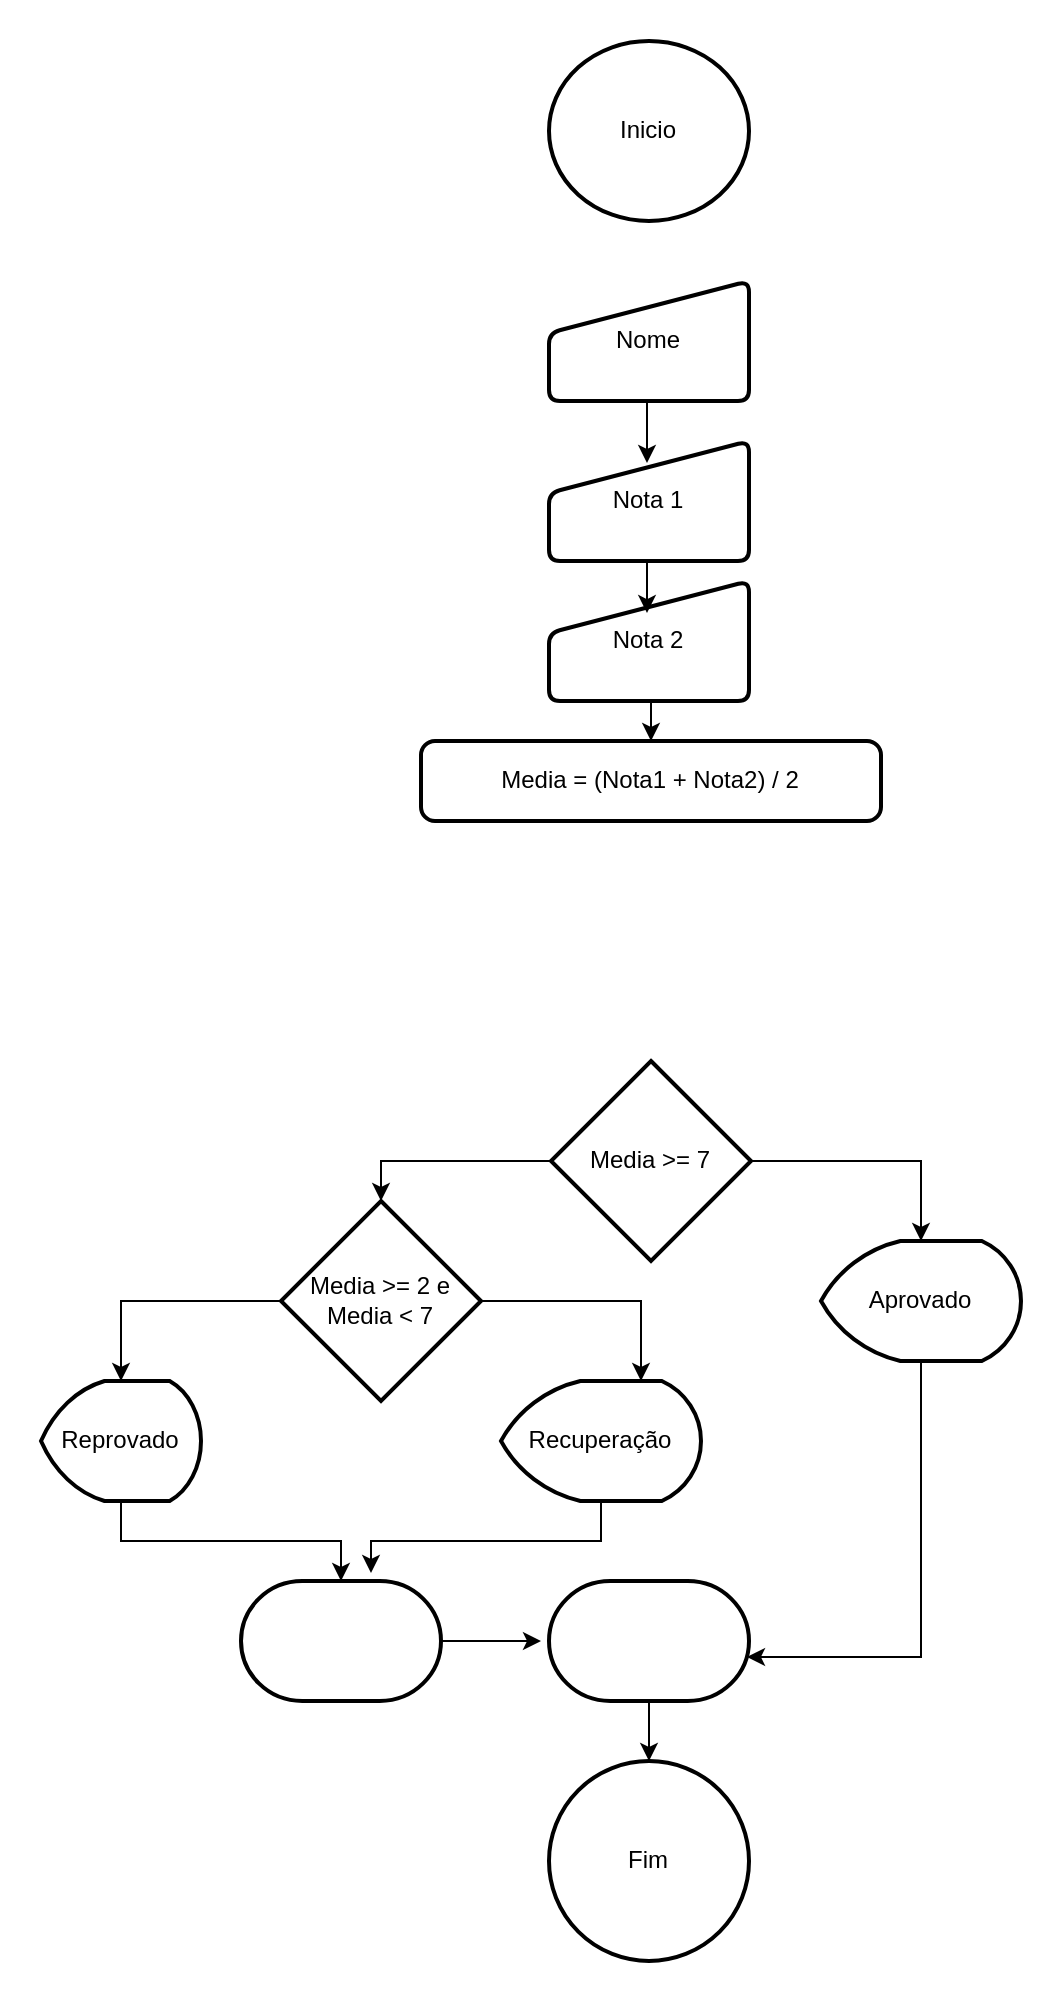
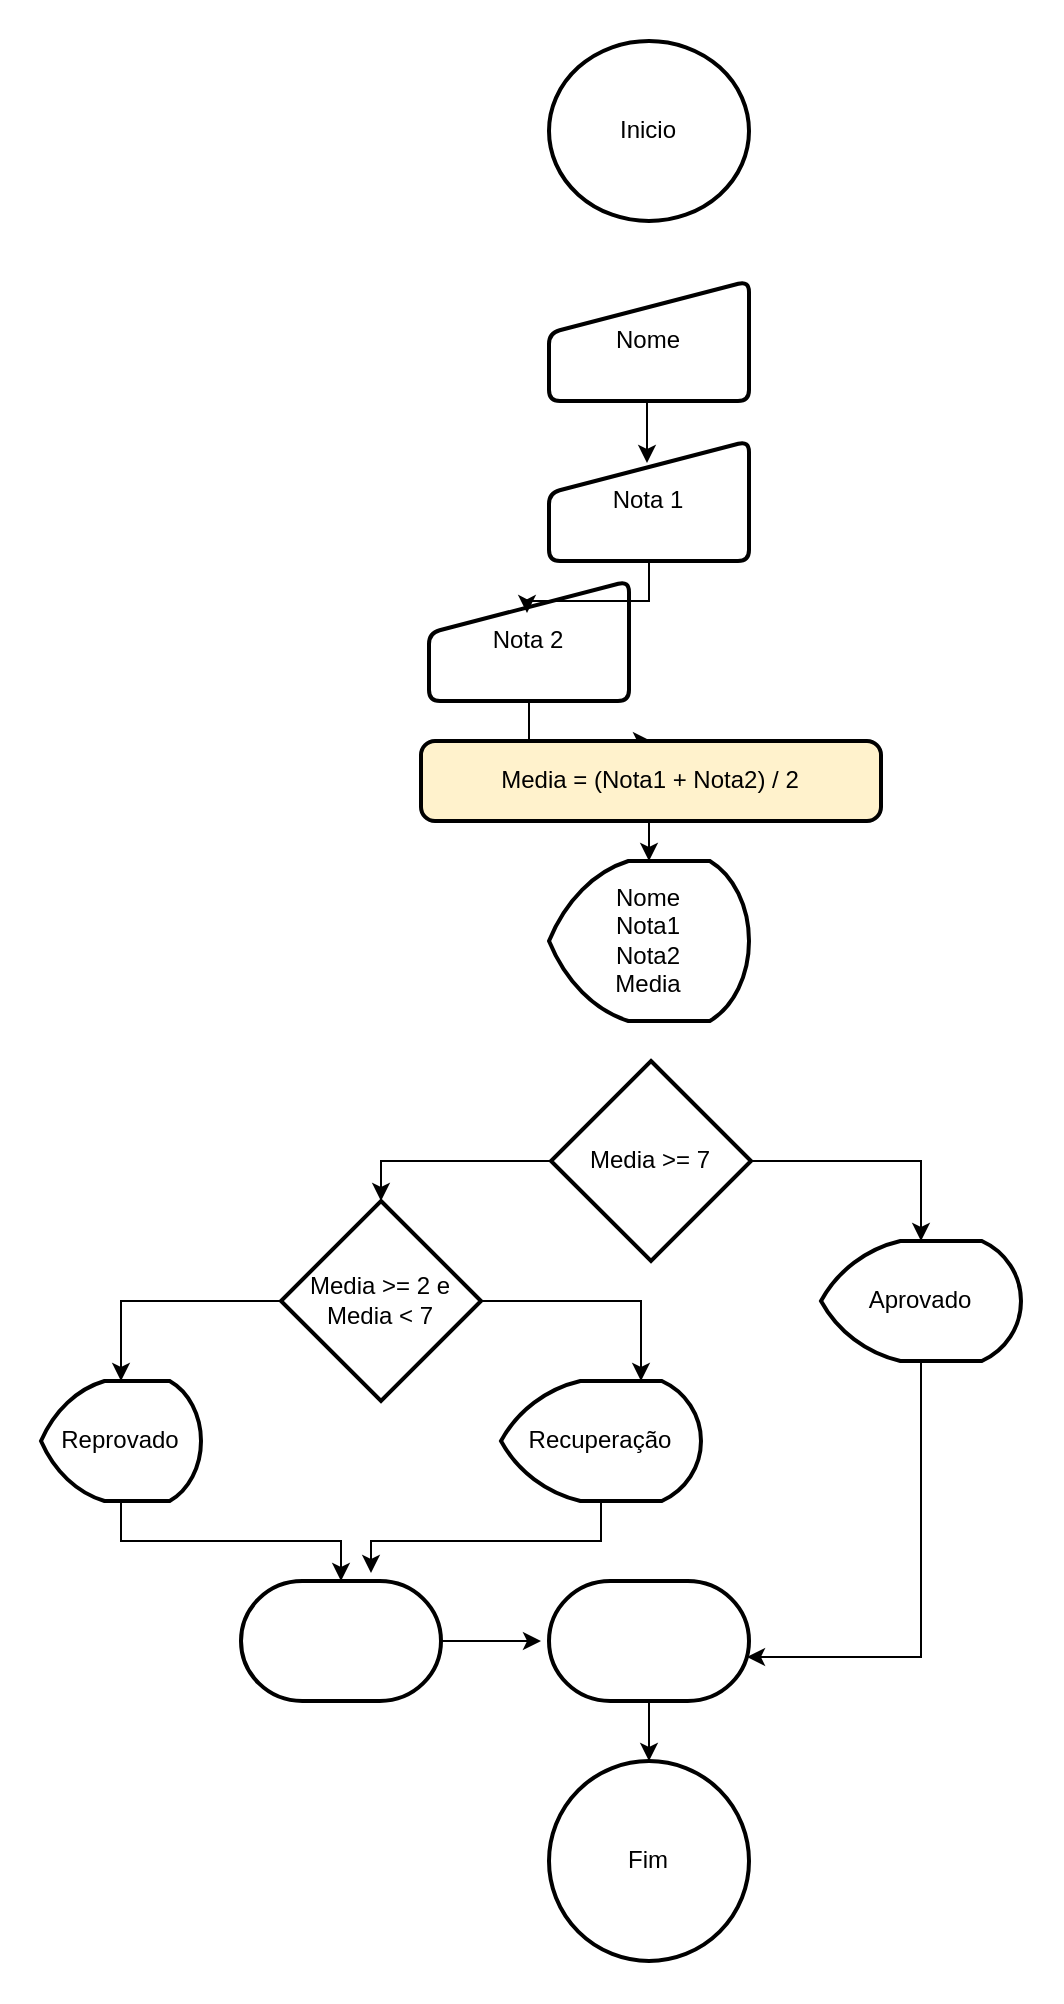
- <mxCell id="7" value="Nota 2" style="html=1;strokeWidth=2;shape=manualInput;whiteSpace=wrap;rounded=1;size=26;arcSize=11;" vertex="1" parent="1"><mxGeometry x="274" y="290" width="100" height="60" as="geometry" /></mxCell>
+ <mxCell id="7" value="Nota 2" style="html=1;strokeWidth=2;shape=manualInput;whiteSpace=wrap;rounded=1;size=26;arcSize=11;" vertex="1" parent="1"><mxGeometry x="214" y="290" width="100" height="60" as="geometry" /></mxCell>
- <mxCell id="8" value="Media = (Nota1 + Nota2) / 2" style="rounded=1;whiteSpace=wrap;html=1;absoluteArcSize=1;arcSize=14;strokeWidth=2;" vertex="1" parent="1"><mxGeometry x="210" y="370" width="230" height="40" as="geometry" /></mxCell>
+ <mxCell id="8" value="Media = (Nota1 + Nota2) / 2" style="rounded=1;whiteSpace=wrap;html=1;absoluteArcSize=1;arcSize=14;strokeWidth=2;fillColor=#fff2cc;" vertex="1" parent="1"><mxGeometry x="210" y="370" width="230" height="40" as="geometry" /></mxCell>
+ <mxCell id="12" style="edgeStyle=orthogonalEdgeStyle;rounded=0;orthogonalLoop=1;jettySize=auto;html=1;exitX=0.5;exitY=1;exitDx=0;exitDy=0;entryX=0.5;entryY=0;entryDx=0;entryDy=0;entryPerimeter=0;" edge="1" parent="1" source="8" target="9"><mxGeometry relative="1" as="geometry" /></mxCell>
+ <mxCell id="9" value="Nome&lt;br&gt;Nota1&lt;br&gt;Nota2&lt;br&gt;Media" style="strokeWidth=2;html=1;shape=mxgraph.flowchart.display;whiteSpace=wrap;" vertex="1" parent="1"><mxGeometry x="274" y="430" width="100" height="80" as="geometry" /></mxCell>
